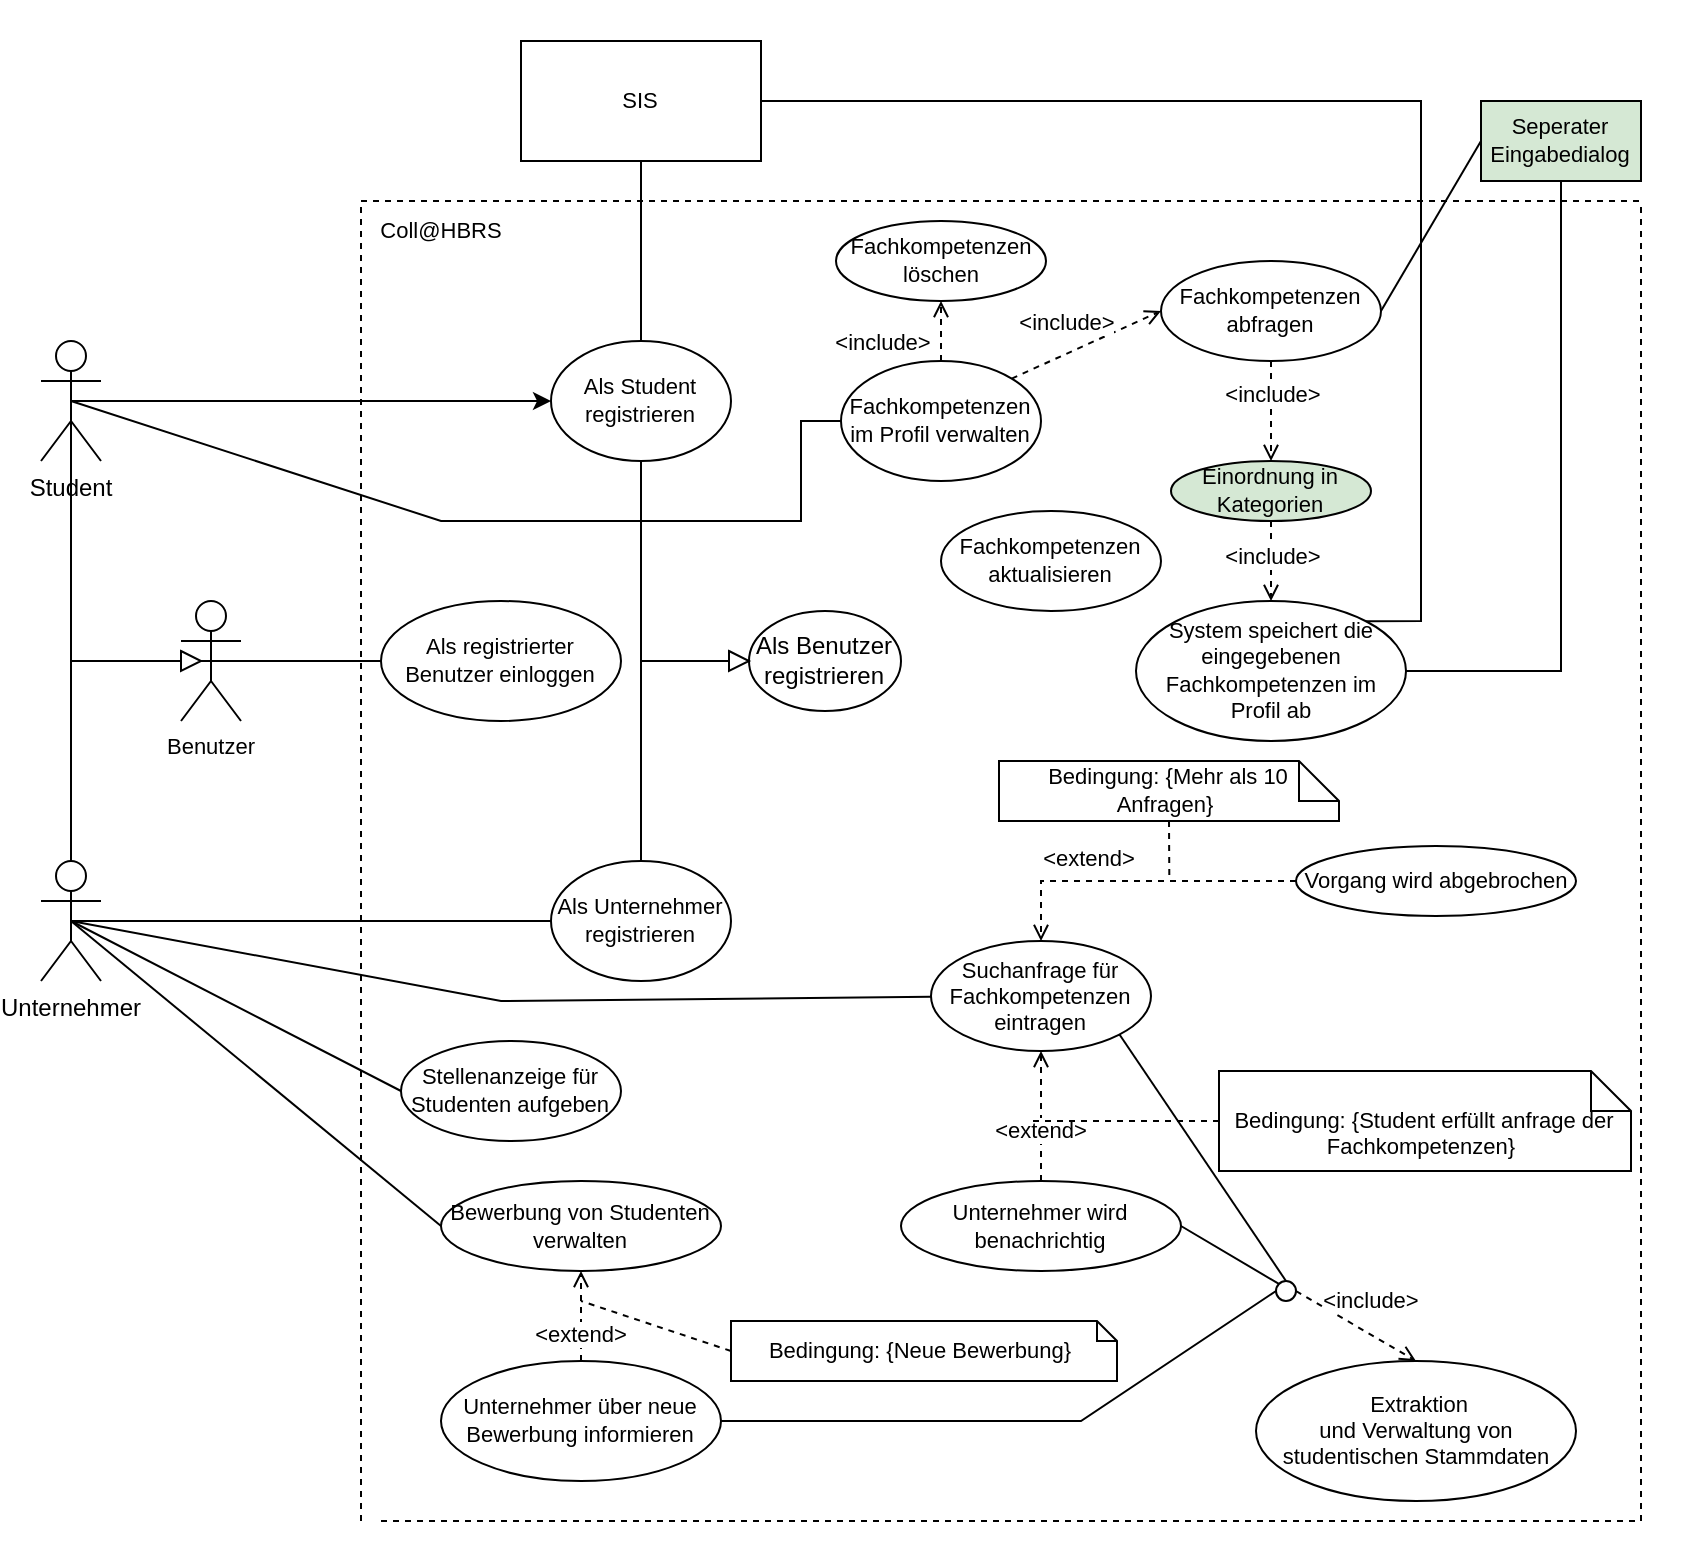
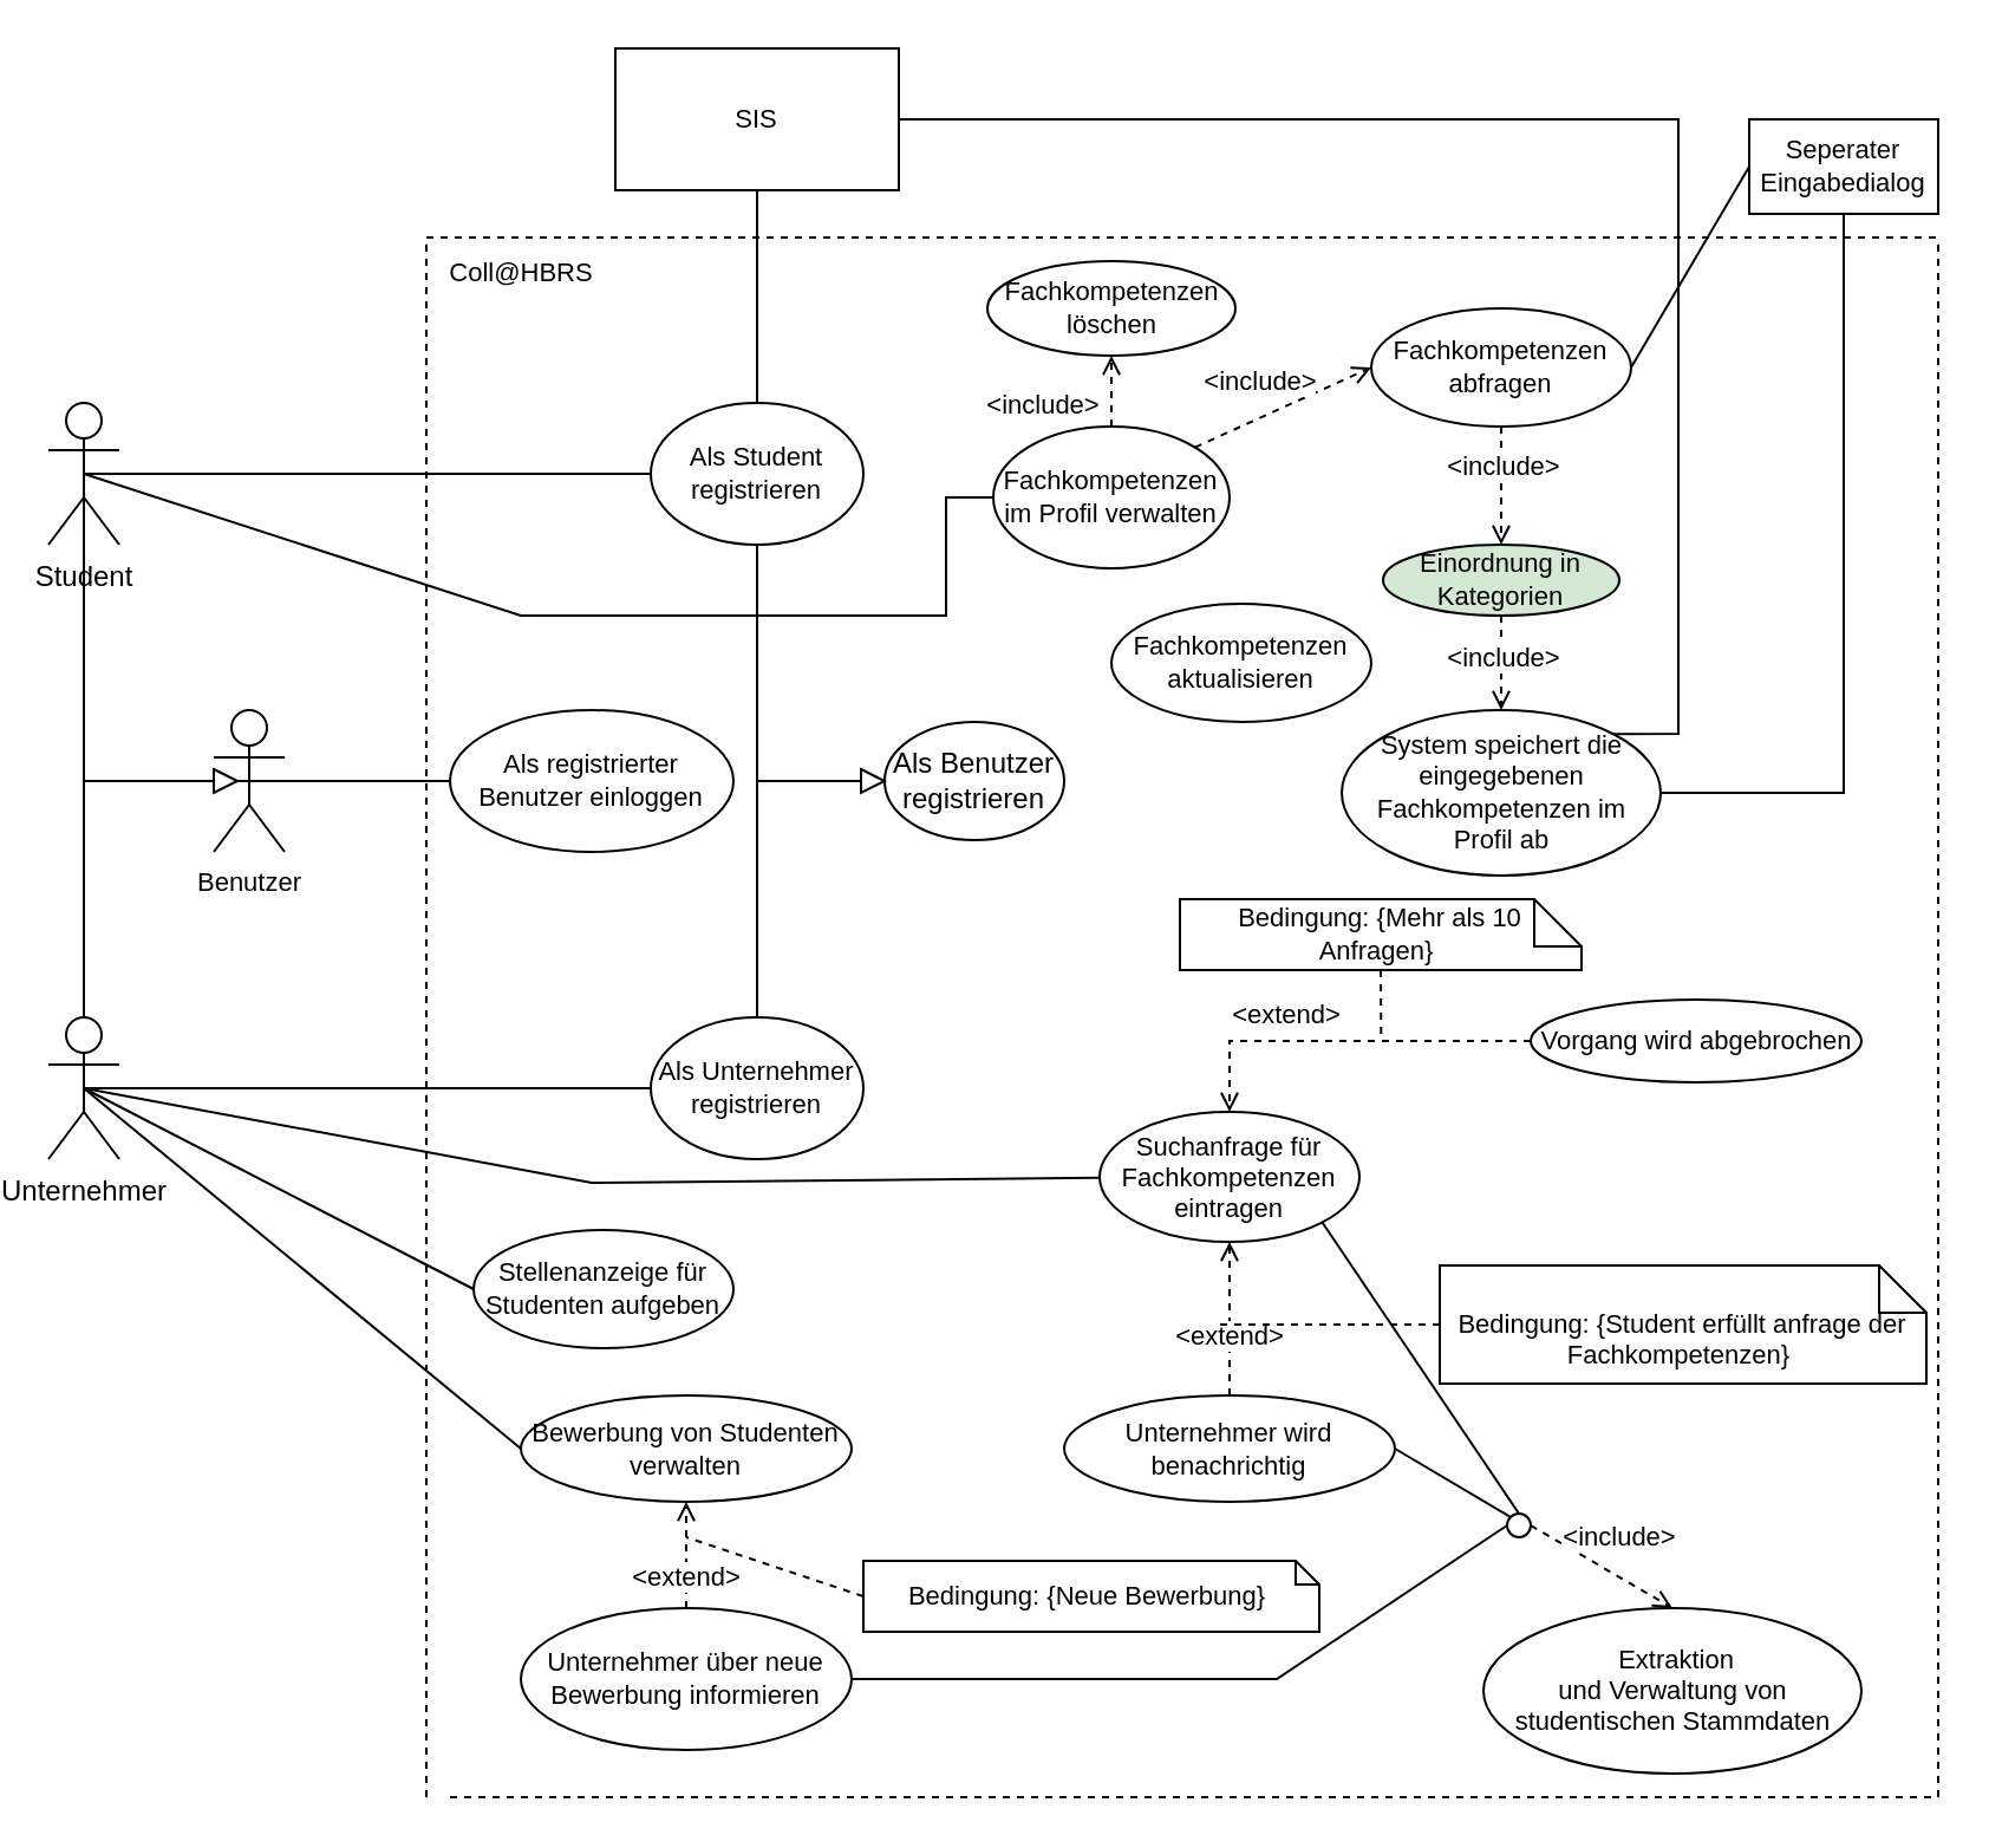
- <mxCell id="45" value="Seperater Eingabedialog" style="rounded=0;whiteSpace=wrap;html=1;fontFamily=Helvetica;fontSize=11;fontColor=default;fillColor=#d5e8d4;" vertex="1" parent="1"><mxGeometry x="740" y="50" width="80" height="40" as="geometry" /></mxCell>
+ <mxCell id="45" value="Seperater Eingabedialog" style="rounded=0;whiteSpace=wrap;html=1;fontFamily=Helvetica;fontSize=11;fontColor=default;" vertex="1" parent="1"><mxGeometry x="740" y="50" width="80" height="40" as="geometry" /></mxCell>
- <mxCell id="16" value="" style="endArrow=classic;html=1;rounded=0;exitX=0.5;exitY=0.5;exitDx=0;exitDy=0;exitPerimeter=0;entryX=0;entryY=0.5;entryDx=0;entryDy=0;" edge="1" parent="1" source="4" target="21"><mxGeometry width="50" height="50" relative="1" as="geometry"><mxPoint x="220" y="220" as="sourcePoint" /><mxPoint x="200" y="150" as="targetPoint" /></mxGeometry></mxCell>
+ <mxCell id="16" value="" style="endArrow=none;html=1;rounded=0;exitX=0.5;exitY=0.5;exitDx=0;exitDy=0;exitPerimeter=0;entryX=0;entryY=0.5;entryDx=0;entryDy=0;" edge="1" parent="1" source="4" target="21"><mxGeometry width="50" height="50" relative="1" as="geometry"><mxPoint x="220" y="220" as="sourcePoint" /><mxPoint x="200" y="150" as="targetPoint" /></mxGeometry></mxCell>
